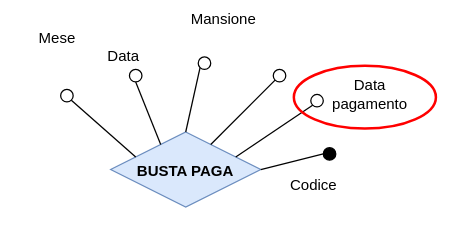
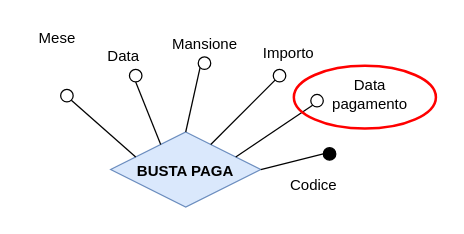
- <mxCell id="13" value="Mansione" style="text;html=1;align=center;verticalAlign=middle;resizable=0;points=[];autosize=1;" vertex="1" parent="1"><mxGeometry x="143" y="5" width="70" height="20" as="geometry" /></mxCell>
+ <mxCell id="13" value="Mansione" style="text;html=1;align=center;verticalAlign=middle;resizable=0;points=[];autosize=1;" vertex="1" parent="1"><mxGeometry x="128" y="25" width="70" height="20" as="geometry" /></mxCell>
+ <mxCell id="16" value="Importo" style="text;html=1;align=center;verticalAlign=middle;resizable=0;points=[];autosize=1;" vertex="1" parent="1"><mxGeometry x="200" y="31.5" width="60" height="20" as="geometry" /></mxCell>
